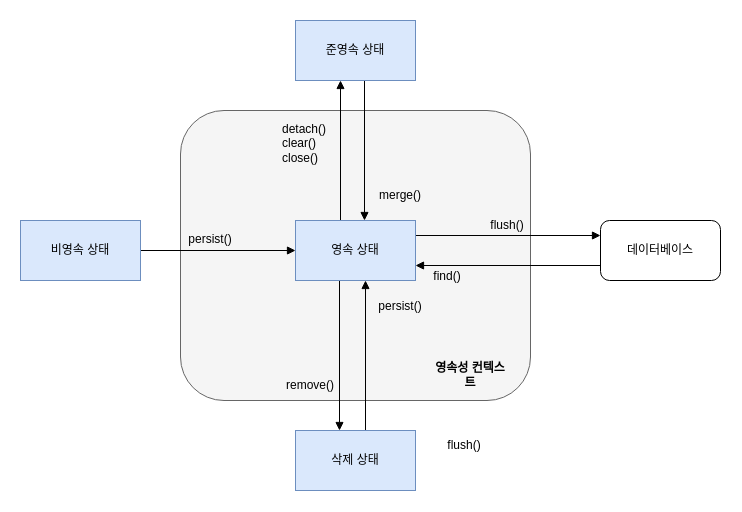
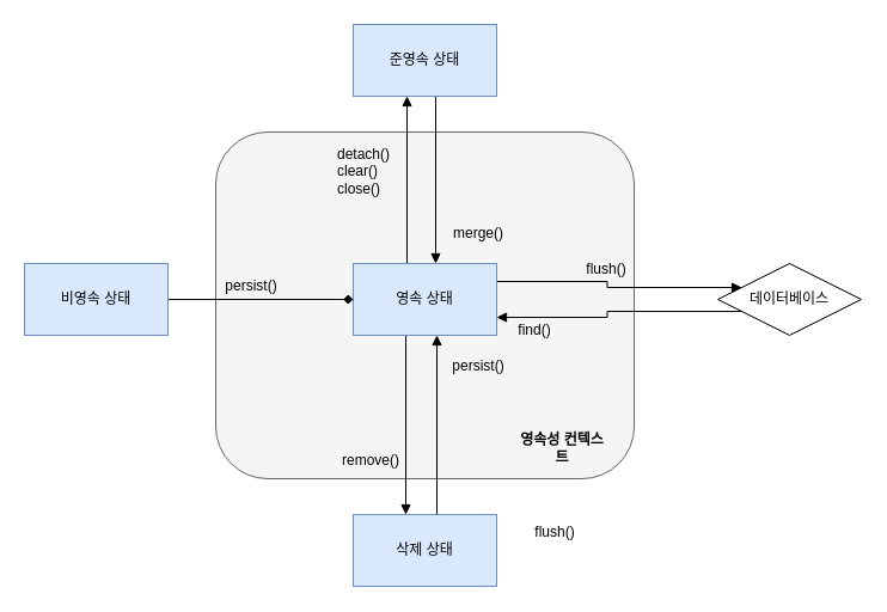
- <mxCell id="11" style="edgeStyle=orthogonalEdgeStyle;rounded=0;orthogonalLoop=1;jettySize=auto;html=1;entryX=0;entryY=0.5;entryDx=0;entryDy=0;endArrow=block;endFill=1;" edge="1" parent="1" source="12" target="8"><mxGeometry relative="1" as="geometry" /></mxCell>
+ <mxCell id="11" style="edgeStyle=orthogonalEdgeStyle;rounded=0;orthogonalLoop=1;jettySize=auto;html=1;entryX=0;entryY=0.5;entryDx=0;entryDy=0;endArrow=diamond;endFill=1;" edge="1" parent="1" source="12" target="8"><mxGeometry relative="1" as="geometry" /></mxCell>
- <mxCell id="3" value="데이터베이스" style="rounded=1;whiteSpace=wrap;html=1;" vertex="1" parent="1"><mxGeometry x="600" y="220" width="120" height="60" as="geometry" /></mxCell>
+ <mxCell id="3" value="데이터베이스" style="rhombus;whiteSpace=wrap;html=1;" vertex="1" parent="1"><mxGeometry x="600" y="220" width="120" height="60" as="geometry" /></mxCell>
